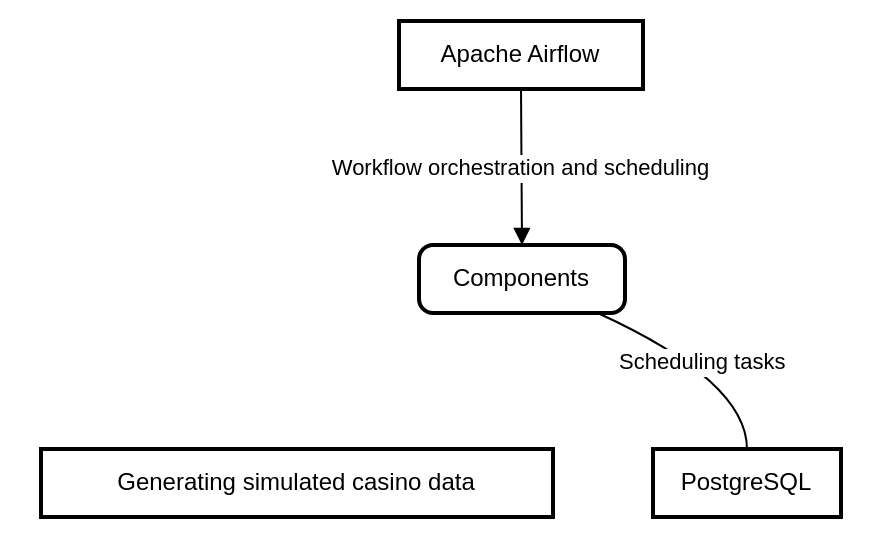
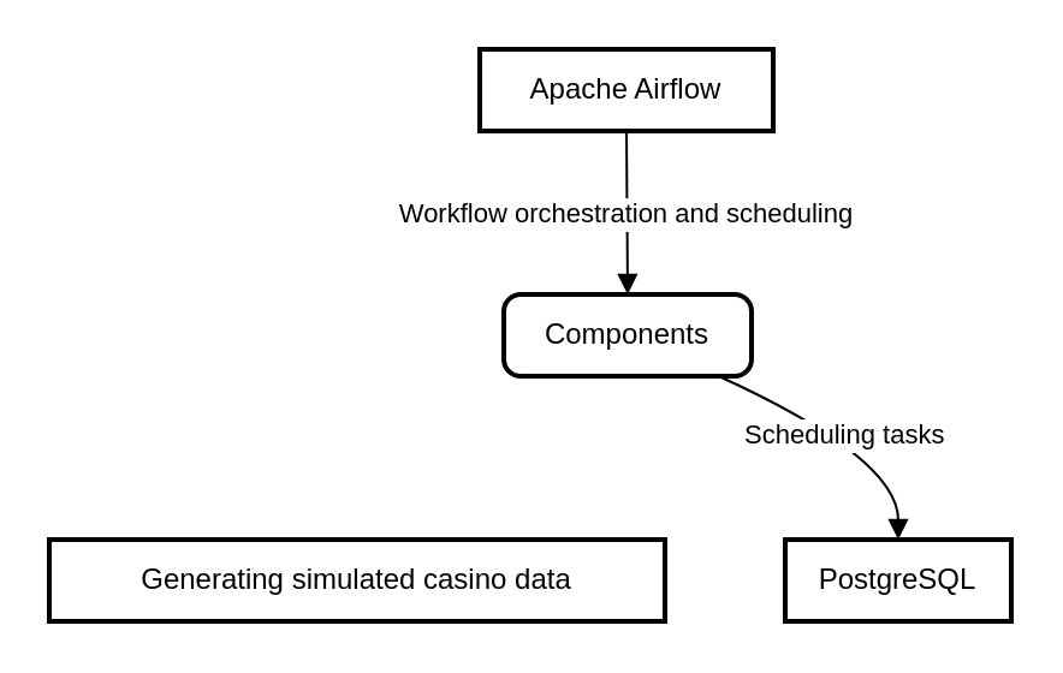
- <mxCell id="2" value="Apache Airflow" style="whiteSpace=wrap;strokeWidth=2;" vertex="1" parent="1"><mxGeometry x="199" y="10" width="122" height="34" as="geometry" /></mxCell>
+ <mxCell id="2" value="Apache Airflow" style="whiteSpace=wrap;strokeWidth=2;" vertex="1" parent="1"><mxGeometry x="199" width="122" height="34" as="geometry" y="20" /></mxCell>
- <mxCell id="7" value="Scheduling tasks" style="curved=1;startArrow=none;endArrow=none;exitX=0.86;exitY=0.99;entryX=0.5;entryY=0;" edge="1" parent="1" source="3" target="5"><mxGeometry relative="1" as="geometry"><Array as="points"><mxPoint x="373" y="190" /></Array></mxGeometry></mxCell>
+ <mxCell id="7" value="Scheduling tasks" style="curved=1;startArrow=none;endArrow=block;exitX=0.86;exitY=0.99;entryX=0.5;entryY=0;" edge="1" parent="1" source="3" target="5"><mxGeometry relative="1" as="geometry"><Array as="points"><mxPoint x="373" y="190" /></Array></mxGeometry></mxCell>
